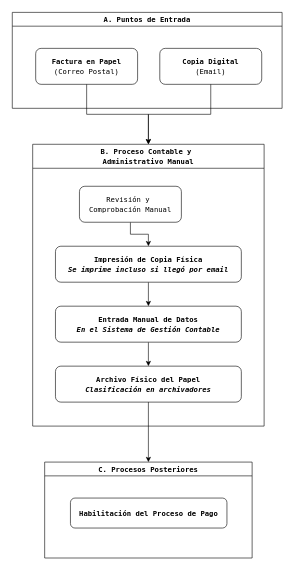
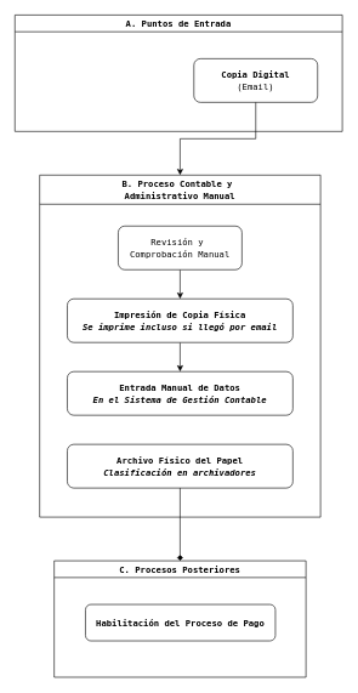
- <mxCell id="5" value="&lt;div style=&quot;font-family: &amp;quot;Droid Sans Mono&amp;quot;, &amp;quot;monospace&amp;quot;, monospace; line-height: 16px; white-space: pre;&quot;&gt;&lt;span style=&quot;background-color: light-dark(#ffffff, var(--ge-dark-color, #121212));&quot;&gt;&lt;b style=&quot;&quot;&gt;&lt;font style=&quot;color: rgb(0, 0, 0);&quot;&gt;Factura en Papel&lt;/font&gt;&lt;/b&gt;&lt;/span&gt;&lt;/div&gt;&lt;div style=&quot;font-family: &amp;quot;Droid Sans Mono&amp;quot;, &amp;quot;monospace&amp;quot;, monospace; line-height: 16px; white-space: pre; color: rgb(225, 228, 232);&quot;&gt;&lt;span style=&quot;background-color: light-dark(#ffffff, var(--ge-dark-color, #121212)); color: rgb(158, 203, 255);&quot;&gt;&lt;font style=&quot;color: rgb(0, 0, 0);&quot;&gt;(Correo Postal)&lt;/font&gt;&lt;/span&gt;&lt;/div&gt;" style="rounded=1;whiteSpace=wrap;html=1;" parent="3" vertex="1"><mxGeometry width="170" height="60" as="geometry" /></mxCell>
- <mxCell id="15" style="edgeStyle=orthogonalEdgeStyle;rounded=0;orthogonalLoop=1;jettySize=auto;html=1;exitX=0.5;exitY=1;exitDx=0;exitDy=0;entryX=0.5;entryY=0;entryDx=0;entryDy=0;" parent="1" source="5" target="7" edge="1"><mxGeometry relative="1" as="geometry" /></mxCell>
- <mxCell id="11" value="&lt;div style=&quot;line-height: 16px;&quot;&gt;&lt;div style=&quot;line-height: 16px;&quot;&gt;&lt;font style=&quot;color: rgb(0, 0, 0);&quot; face=&quot;Droid Sans Mono, monospace, monospace&quot;&gt;&lt;span style=&quot;white-space: pre; background-color: light-dark(#ffffff, var(--ge-dark-color, #121212));&quot;&gt;Revisión y &lt;/span&gt;&lt;/font&gt;&lt;/div&gt;&lt;div style=&quot;line-height: 16px;&quot;&gt;&lt;font style=&quot;color: rgb(0, 0, 0);&quot; face=&quot;Droid Sans Mono, monospace, monospace&quot;&gt;&lt;span style=&quot;white-space: pre; background-color: light-dark(#ffffff, var(--ge-dark-color, #121212));&quot;&gt;Comprobación Manual&lt;/span&gt;&lt;/font&gt;&lt;/div&gt;&lt;/div&gt;" style="rounded=1;whiteSpace=wrap;html=1;" parent="7" vertex="1"><mxGeometry x="78" y="70" width="170" height="60" as="geometry" /></mxCell>
+ <mxCell id="11" value="&lt;div style=&quot;line-height: 16px;&quot;&gt;&lt;div style=&quot;line-height: 16px;&quot;&gt;&lt;font style=&quot;color: rgb(0, 0, 0);&quot; face=&quot;Droid Sans Mono, monospace, monospace&quot;&gt;&lt;span style=&quot;white-space: pre; background-color: light-dark(#ffffff, var(--ge-dark-color, #121212));&quot;&gt;Revisión y &lt;/span&gt;&lt;/font&gt;&lt;/div&gt;&lt;div style=&quot;line-height: 16px;&quot;&gt;&lt;font style=&quot;color: rgb(0, 0, 0);&quot; face=&quot;Droid Sans Mono, monospace, monospace&quot;&gt;&lt;span style=&quot;white-space: pre; background-color: light-dark(#ffffff, var(--ge-dark-color, #121212));&quot;&gt;Comprobación Manual&lt;/span&gt;&lt;/font&gt;&lt;/div&gt;&lt;/div&gt;" style="rounded=1;whiteSpace=wrap;html=1;" parent="7" vertex="1"><mxGeometry x="108" y="70" width="170" height="60" as="geometry" /></mxCell>
- <mxCell id="12" style="edgeStyle=orthogonalEdgeStyle;rounded=0;orthogonalLoop=1;jettySize=auto;html=1;exitX=0.5;exitY=1;exitDx=0;exitDy=0;entryX=0.5;entryY=0;entryDx=0;entryDy=0;" parent="7" source="13" target="14" edge="1"><mxGeometry relative="1" as="geometry" /></mxCell>
- <mxCell id="6" style="edgeStyle=orthogonalEdgeStyle;rounded=0;orthogonalLoop=1;jettySize=auto;html=1;exitX=0.5;exitY=1;exitDx=0;exitDy=0;entryX=0.5;entryY=0;entryDx=0;entryDy=0;" parent="1" source="14" target="17" edge="1"><mxGeometry relative="1" as="geometry" /></mxCell>
+ <mxCell id="6" style="edgeStyle=orthogonalEdgeStyle;rounded=0;orthogonalLoop=1;jettySize=auto;html=1;exitX=0.5;exitY=1;exitDx=0;exitDy=0;entryX=0.5;entryY=0;entryDx=0;entryDy=0;endArrow=diamond;" parent="1" source="14" target="17" edge="1"><mxGeometry relative="1" as="geometry" /></mxCell>
